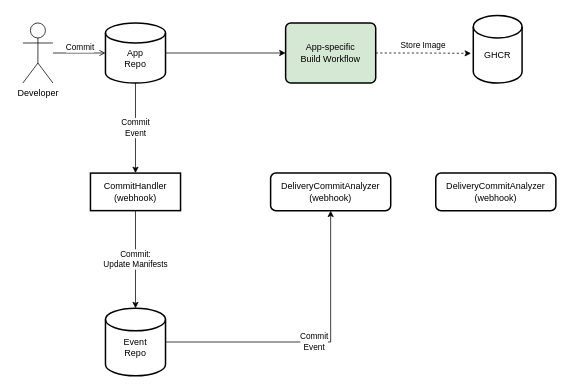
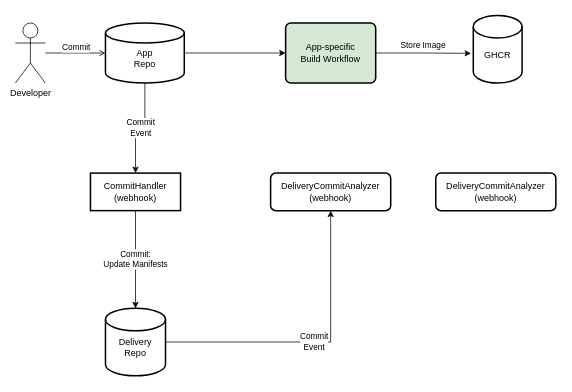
- <mxCell id="9" value="Developer" style="shape=umlActor;verticalLabelPosition=bottom;verticalAlign=top;html=1;outlineConnect=0;" vertex="1" parent="1"><mxGeometry x="30" y="30" width="40" height="80" as="geometry" /></mxCell>
+ <mxCell id="9" value="Developer" style="shape=umlActor;verticalLabelPosition=bottom;verticalAlign=top;html=1;outlineConnect=0;" vertex="1" parent="1"><mxGeometry x="20" y="30" width="40" height="80" as="geometry" /></mxCell>
- <mxCell id="6" value="&lt;br&gt;App&lt;br&gt;Repo" style="strokeWidth=2;html=1;shape=mxgraph.flowchart.database;whiteSpace=wrap;" vertex="1" parent="1"><mxGeometry x="140" y="30" width="80" height="80" as="geometry" /></mxCell>
+ <mxCell id="6" value="&lt;br&gt;App&lt;br&gt;Repo" style="strokeWidth=2;html=1;shape=mxgraph.flowchart.database;whiteSpace=wrap;" vertex="1" parent="1"><mxGeometry x="140" y="30" width="105" height="80" as="geometry" /></mxCell>
- <mxCell id="13" style="edgeStyle=orthogonalEdgeStyle;rounded=0;orthogonalLoop=1;jettySize=auto;html=1;entryX=-0.046;entryY=0.561;entryDx=0;entryDy=0;entryPerimeter=0;dashed=1;" edge="1" parent="1" source="2" target="12"><mxGeometry relative="1" as="geometry" /></mxCell>
+ <mxCell id="13" style="edgeStyle=orthogonalEdgeStyle;rounded=0;orthogonalLoop=1;jettySize=auto;html=1;entryX=-0.046;entryY=0.561;entryDx=0;entryDy=0;entryPerimeter=0;" edge="1" parent="1" source="2" target="12"><mxGeometry relative="1" as="geometry" /></mxCell>
- <mxCell id="8" value="&lt;br&gt;Event&lt;br&gt;Repo" style="strokeWidth=2;html=1;shape=mxgraph.flowchart.database;whiteSpace=wrap;" vertex="1" parent="1"><mxGeometry x="140" y="410" width="80" height="90" as="geometry" /></mxCell>
+ <mxCell id="8" value="&lt;br&gt;Delivery&lt;br&gt;Repo" style="strokeWidth=2;html=1;shape=mxgraph.flowchart.database;whiteSpace=wrap;" vertex="1" parent="1"><mxGeometry x="140" y="410" width="80" height="90" as="geometry" /></mxCell>
